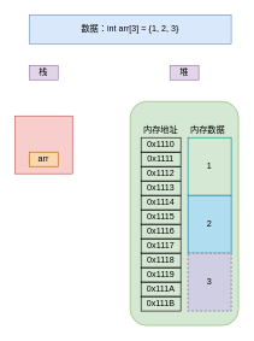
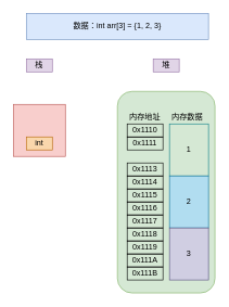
- <mxCell id="3" value="arr" style="text;html=1;strokeColor=#b46504;fillColor=#fad7ac;align=center;verticalAlign=middle;whiteSpace=wrap;rounded=0;" vertex="1" parent="1"><mxGeometry x="40" y="210" width="40" height="20" as="geometry" /></mxCell>
+ <mxCell id="3" value="int" style="text;html=1;strokeColor=#b46504;fillColor=#fad7ac;align=center;verticalAlign=middle;whiteSpace=wrap;rounded=0;" vertex="1" parent="1"><mxGeometry x="40" y="210" width="40" height="20" as="geometry" /></mxCell>
- <mxCell id="11" value="0x1112" style="text;html=1;strokeColor=#000000;fillColor=none;align=center;verticalAlign=middle;whiteSpace=wrap;rounded=0;" vertex="1" parent="1"><mxGeometry x="195" y="230" width="55" height="20" as="geometry" /></mxCell>
- <mxCell id="23" value="3" style="rounded=0;whiteSpace=wrap;html=1;fillColor=#d0cee2;strokeColor=#56517e;dashed=1;" vertex="1" parent="1"><mxGeometry x="260" y="350" width="60" height="80" as="geometry" /></mxCell>
+ <mxCell id="23" value="3" style="rounded=0;whiteSpace=wrap;html=1;fillColor=#d0cee2;strokeColor=#56517e;" vertex="1" parent="1"><mxGeometry x="260" y="350" width="60" height="80" as="geometry" /></mxCell>
